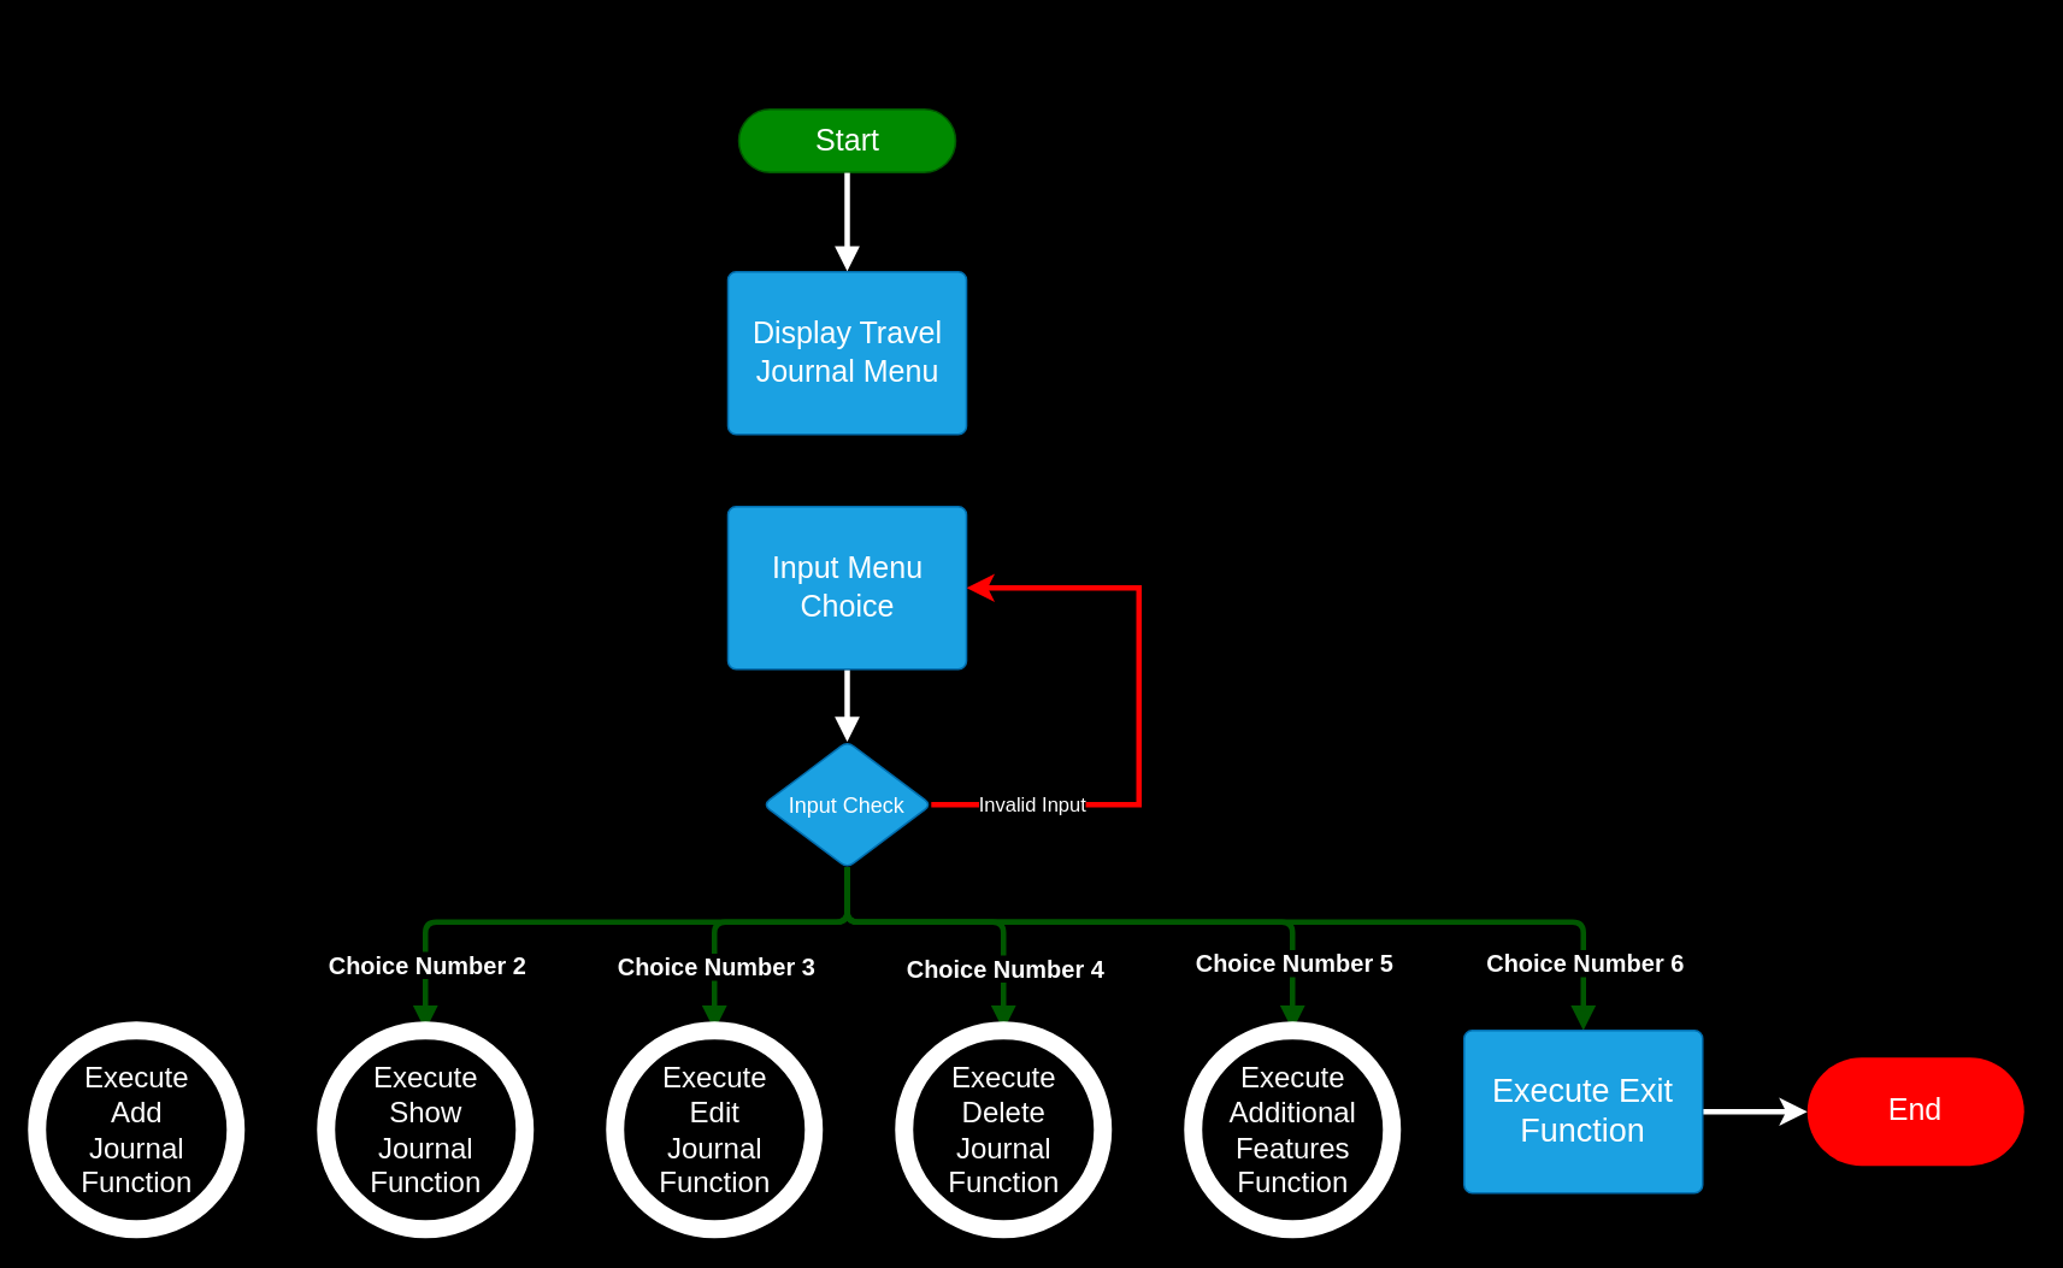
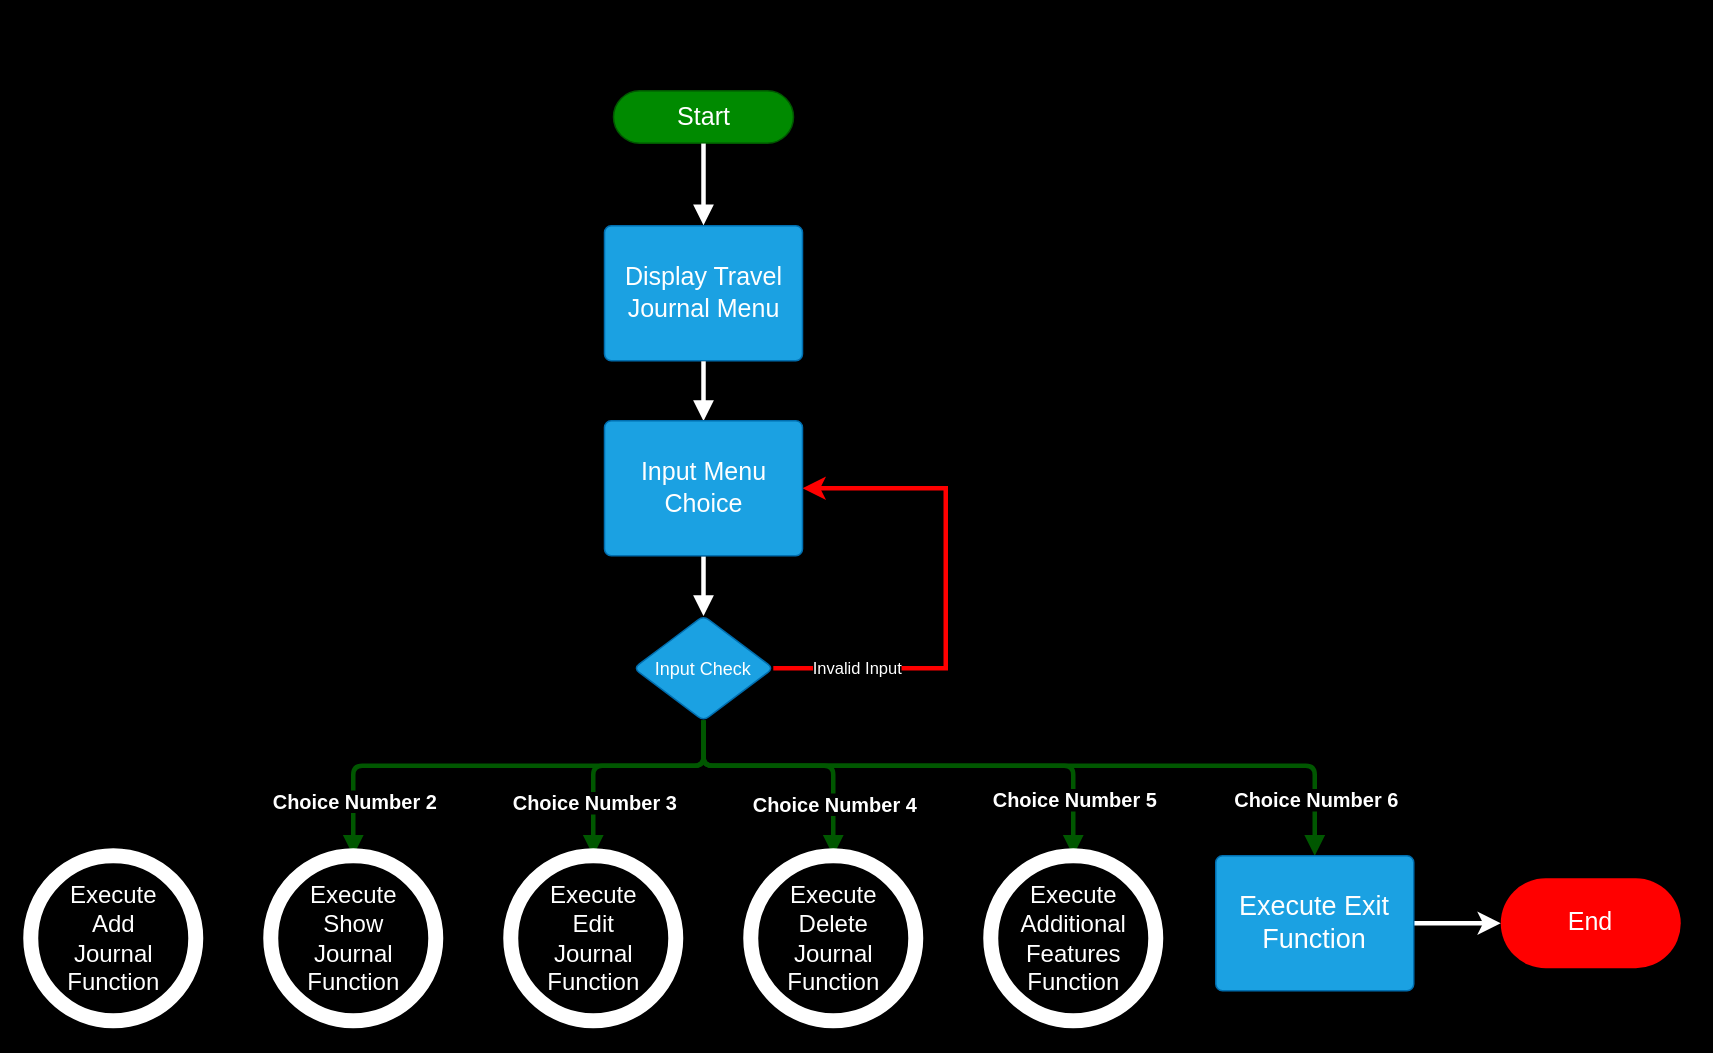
+ <mxCell id="28" value="" style="html=1;jettySize=18;whiteSpace=wrap;overflow=block;blockSpacing=1;fontSize=13;strokeColor=#FFFFFF;strokeOpacity=100;strokeWidth=3;rounded=1;arcSize=12;edgeStyle=orthogonalEdgeStyle;startArrow=none;endArrow=block;endFill=1;exitX=0.5;exitY=1.004;exitPerimeter=0;entryX=0.5;entryY=0.002;entryPerimeter=0;lucidId=39wLFfeJ~EYN;fillColor=#1ba1e2;" edge="1" parent="1" source="8" target="29"><mxGeometry width="100" height="100" relative="1" as="geometry"><Array as="points" /><mxPoint x="469" y="240" as="sourcePoint" /><mxPoint x="468" y="360" as="targetPoint" /></mxGeometry></mxCell>
